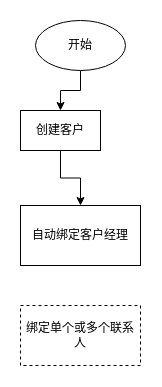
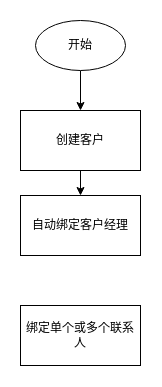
- <mxCell id="5" value="创建客户" style="whiteSpace=wrap;html=1;" vertex="1" parent="1"><mxGeometry x="20" y="110" width="80" height="40" as="geometry" /></mxCell>
+ <mxCell id="5" value="创建客户" style="whiteSpace=wrap;html=1;" vertex="1" parent="1"><mxGeometry x="20" y="110" width="120" height="60" as="geometry" /></mxCell>
- <mxCell id="6" value="自动绑定客户经理" style="whiteSpace=wrap;html=1;" vertex="1" parent="1"><mxGeometry x="20" y="205" width="120" height="60" as="geometry" /></mxCell>
+ <mxCell id="6" value="自动绑定客户经理" style="whiteSpace=wrap;html=1;" vertex="1" parent="1"><mxGeometry x="20" y="195" width="120" height="60" as="geometry" /></mxCell>
- <mxCell id="7" value="绑定单个或多个联系人" style="whiteSpace=wrap;html=1;dashed=1;" vertex="1" parent="1"><mxGeometry x="20" y="305" width="120" height="60" as="geometry" /></mxCell>
+ <mxCell id="7" value="绑定单个或多个联系人" style="whiteSpace=wrap;html=1;" vertex="1" parent="1"><mxGeometry x="20" y="305" width="120" height="60" as="geometry" /></mxCell>
